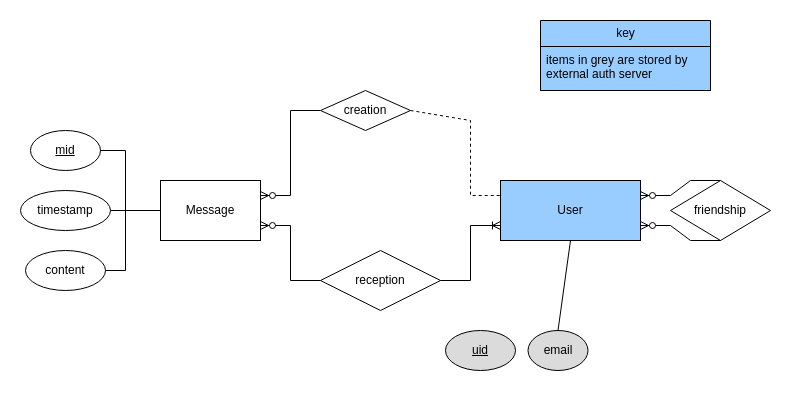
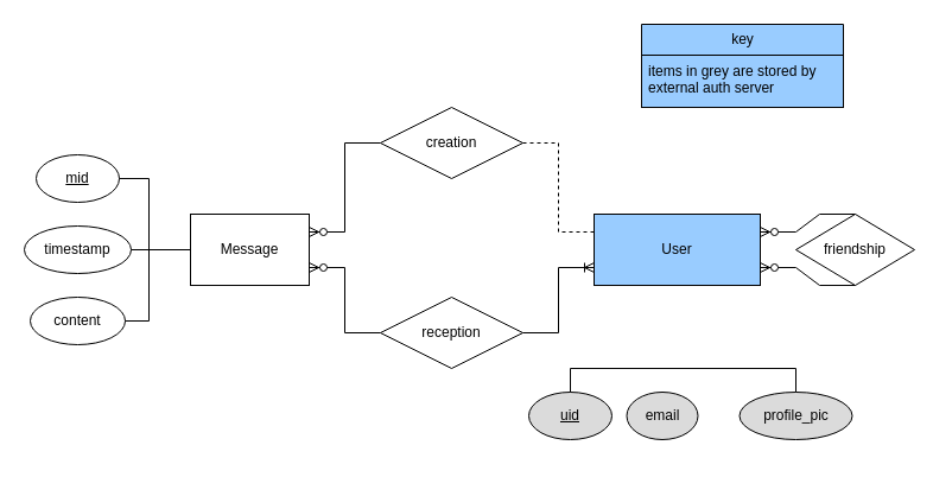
- <mxCell id="11" value="creation" style="shape=rhombus;perimeter=rhombusPerimeter;whiteSpace=wrap;html=1;align=center;" vertex="1" parent="1"><mxGeometry x="320" y="90" width="90" height="40" as="geometry" /></mxCell>
+ <mxCell id="11" value="creation" style="shape=rhombus;perimeter=rhombusPerimeter;whiteSpace=wrap;html=1;align=center;" vertex="1" parent="1"><mxGeometry x="320" y="90" width="120" height="60" as="geometry" /></mxCell>
- <mxCell id="22" value="" style="endArrow=none;html=1;rounded=0;entryX=0.5;entryY=1;entryDx=0;entryDy=0;exitX=0.5;exitY=0;exitDx=0;exitDy=0;" edge="1" parent="1" source="8" target="3"><mxGeometry relative="1" as="geometry"><mxPoint x="400" y="260" as="sourcePoint" /><mxPoint x="560" y="260" as="targetPoint" /></mxGeometry></mxCell>
+ <mxCell id="21" value="" style="endArrow=none;html=1;rounded=0;exitX=0.5;exitY=0;exitDx=0;exitDy=0;entryX=0.5;entryY=0;entryDx=0;entryDy=0;" edge="1" parent="1" source="4" target="9"><mxGeometry relative="1" as="geometry"><mxPoint x="540" y="250" as="sourcePoint" /><mxPoint x="710" y="310" as="targetPoint" /><Array as="points"><mxPoint x="480" y="310" /><mxPoint x="670" y="310" /></Array></mxGeometry></mxCell>
+ <mxCell id="9" value="profile_pic" style="ellipse;whiteSpace=wrap;html=1;align=center;fillColor=#DBDBDB;" vertex="1" parent="1"><mxGeometry x="622.5" y="330" width="95" height="40" as="geometry" /></mxCell>
